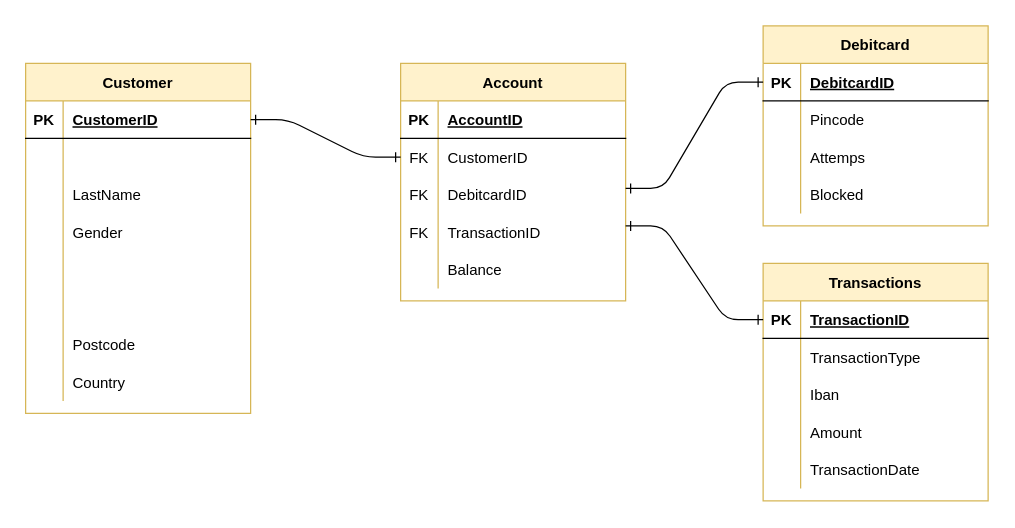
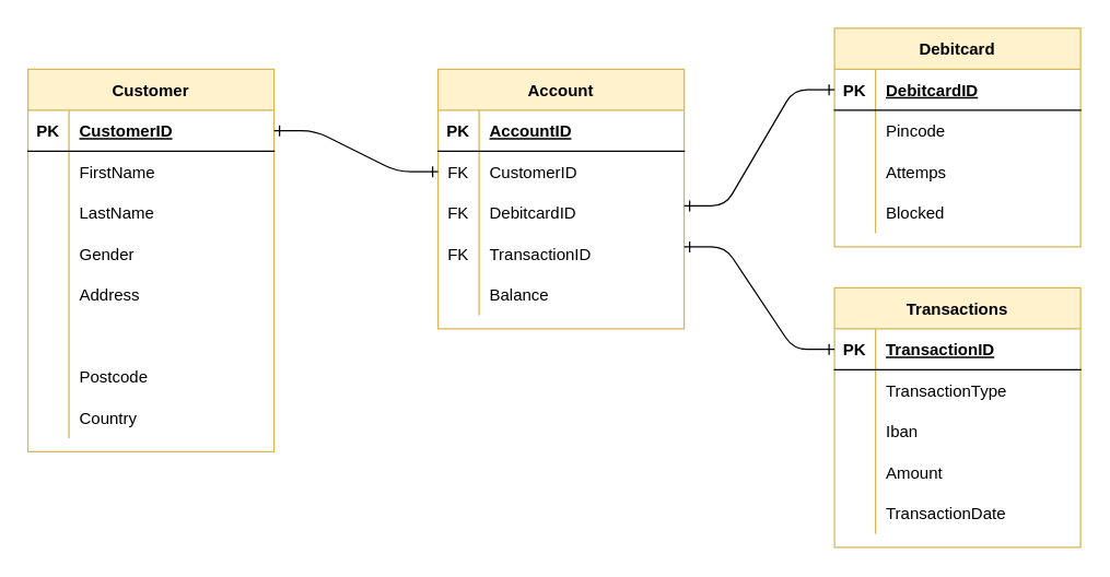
+ <mxCell id="8" value="FirstName" style="shape=partialRectangle;connectable=0;fillColor=none;top=0;left=0;bottom=0;right=0;align=left;spacingLeft=6;overflow=hidden;" parent="6" vertex="1"><mxGeometry x="30" width="150" height="30" as="geometry" /></mxCell>
+ <mxCell id="17" value="Address" style="shape=partialRectangle;connectable=0;fillColor=none;top=0;left=0;bottom=0;right=0;align=left;spacingLeft=6;overflow=hidden;" parent="15" vertex="1"><mxGeometry x="30" width="150" height="30" as="geometry" /></mxCell>
